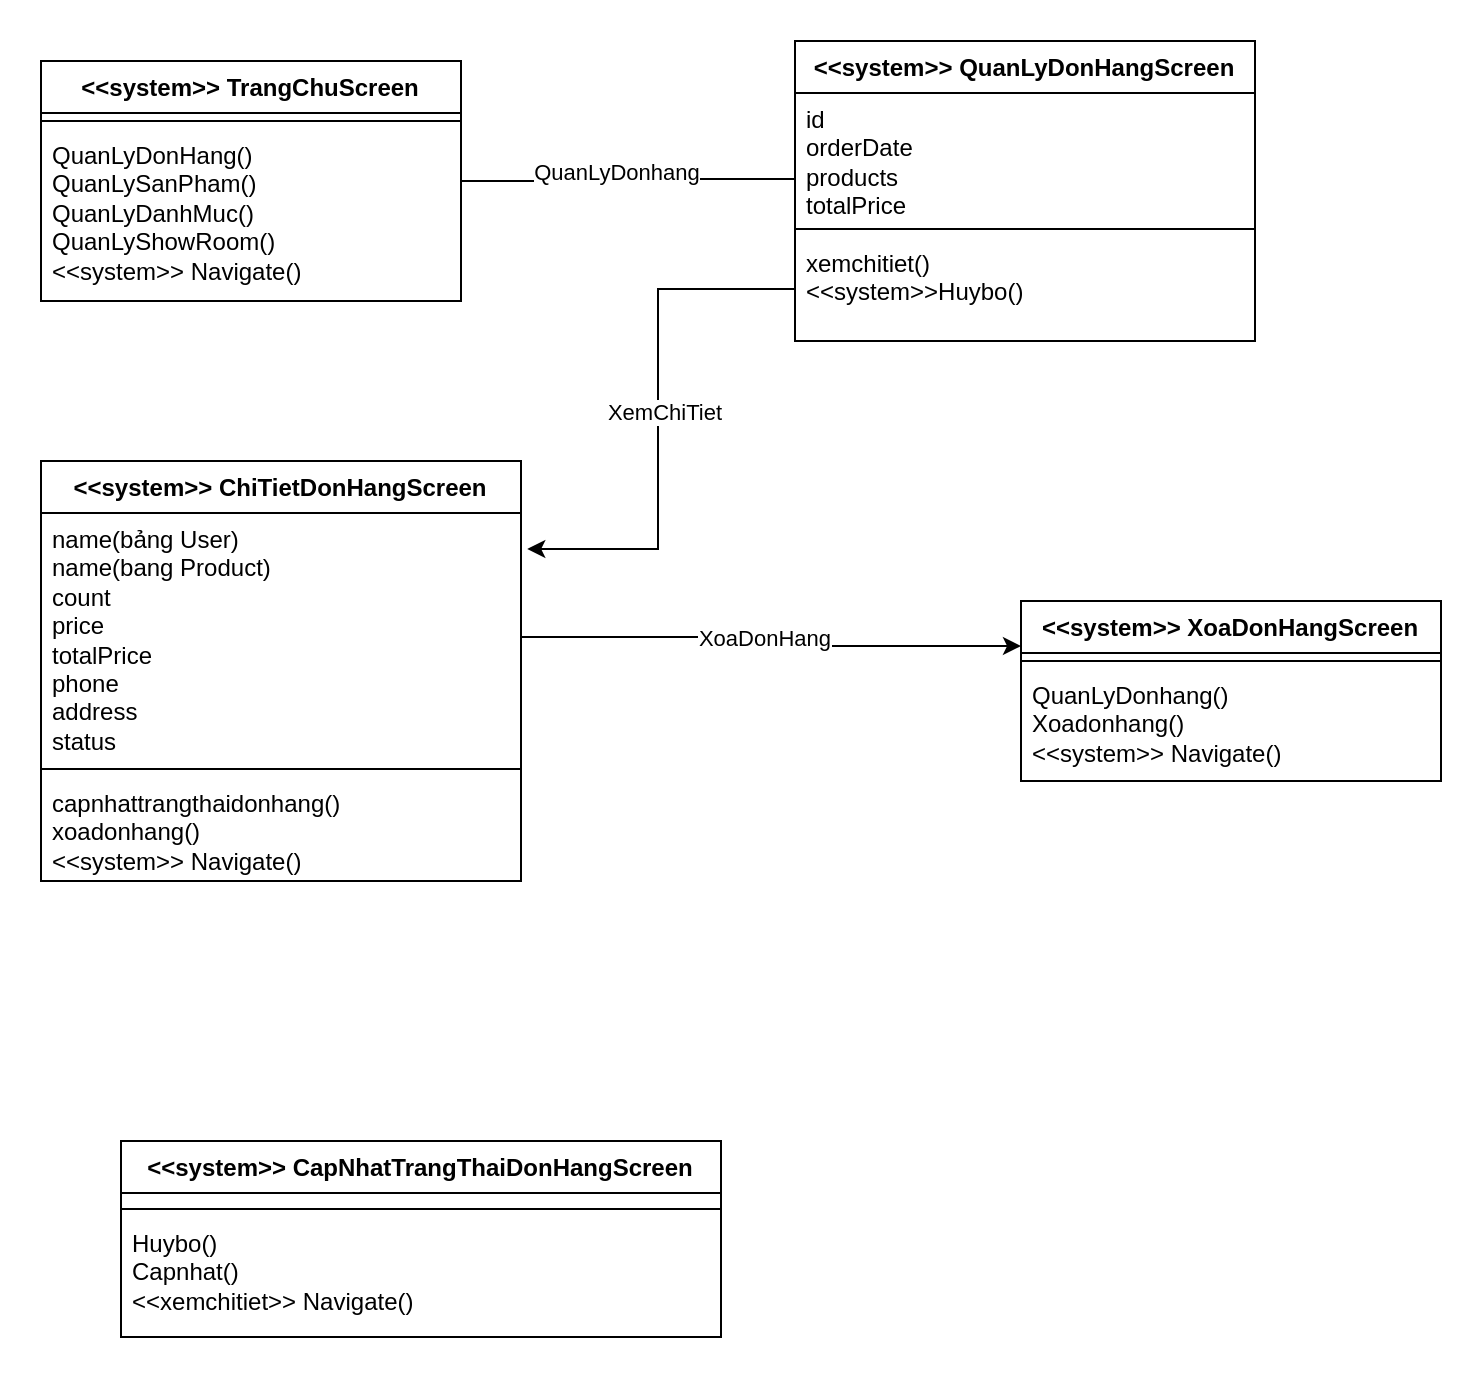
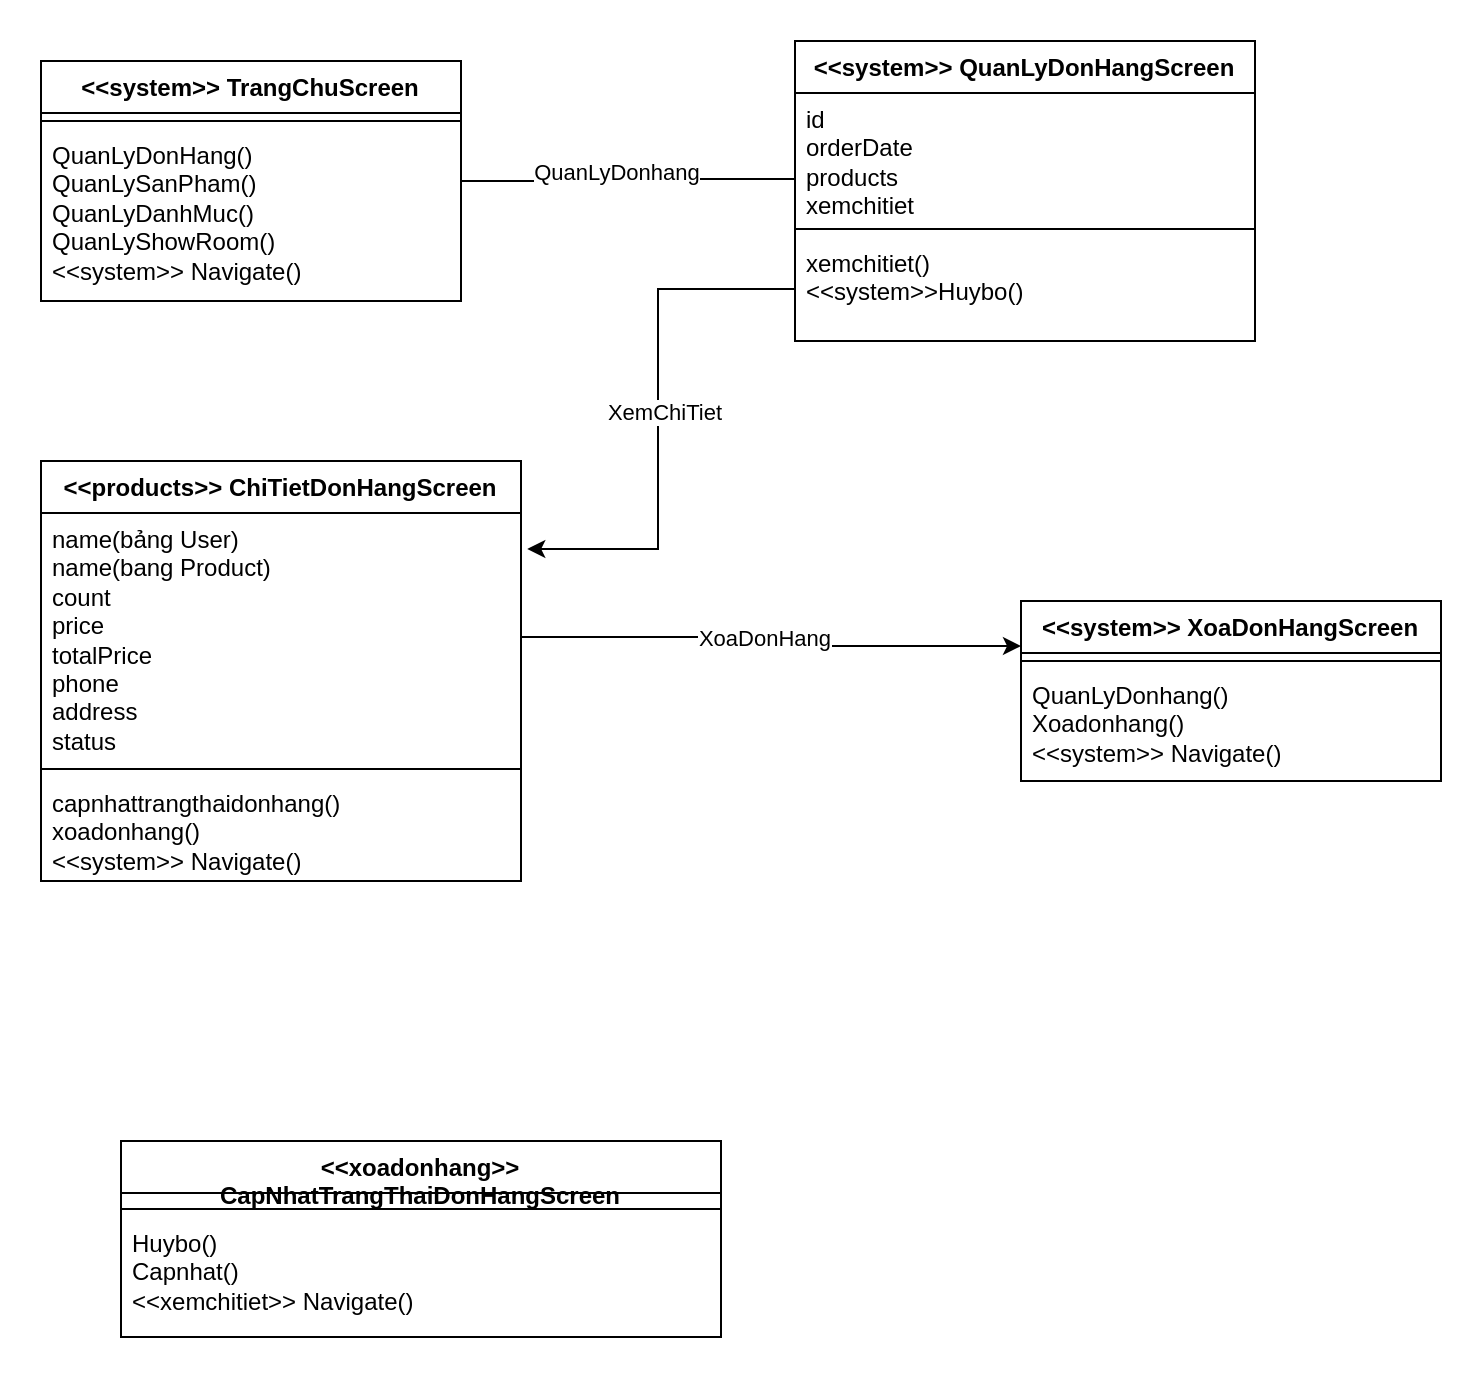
- <mxCell id="6" value="id&lt;div&gt;orderDate&lt;/div&gt;&lt;div&gt;products&lt;/div&gt;&lt;div&gt;totalPrice&lt;/div&gt;&lt;div&gt;status&lt;/div&gt;&lt;div&gt;&lt;br&gt;&lt;/div&gt;" style="text;strokeColor=none;fillColor=none;align=left;verticalAlign=top;spacingLeft=4;spacingRight=4;overflow=hidden;rotatable=0;points=[[0,0.5],[1,0.5]];portConstraint=eastwest;whiteSpace=wrap;html=1;" vertex="1" parent="5"><mxGeometry y="26" width="230" height="64" as="geometry" /></mxCell>
+ <mxCell id="6" value="id&lt;div&gt;orderDate&lt;/div&gt;&lt;div&gt;products&lt;/div&gt;&lt;div&gt;xemchitiet&lt;/div&gt;&lt;div&gt;status&lt;/div&gt;&lt;div&gt;&lt;br&gt;&lt;/div&gt;" style="text;strokeColor=none;fillColor=none;align=left;verticalAlign=top;spacingLeft=4;spacingRight=4;overflow=hidden;rotatable=0;points=[[0,0.5],[1,0.5]];portConstraint=eastwest;whiteSpace=wrap;html=1;" vertex="1" parent="5"><mxGeometry y="26" width="230" height="64" as="geometry" /></mxCell>
- <mxCell id="9" value="&amp;lt;&amp;lt;system&amp;gt;&amp;gt; ChiTietDonHangScreen" style="swimlane;fontStyle=1;align=center;verticalAlign=top;childLayout=stackLayout;horizontal=1;startSize=26;horizontalStack=0;resizeParent=1;resizeParentMax=0;resizeLast=0;collapsible=1;marginBottom=0;whiteSpace=wrap;html=1;" vertex="1" parent="1"><mxGeometry x="20" y="230" width="240" height="210" as="geometry" /></mxCell>
+ <mxCell id="9" value="&amp;lt;&amp;lt;products&amp;gt;&amp;gt; ChiTietDonHangScreen" style="swimlane;fontStyle=1;align=center;verticalAlign=top;childLayout=stackLayout;horizontal=1;startSize=26;horizontalStack=0;resizeParent=1;resizeParentMax=0;resizeLast=0;collapsible=1;marginBottom=0;whiteSpace=wrap;html=1;" vertex="1" parent="1"><mxGeometry x="20" y="230" width="240" height="210" as="geometry" /></mxCell>
- <mxCell id="13" value="&amp;lt;&amp;lt;system&amp;gt;&amp;gt; CapNhatTrangThaiDonHangScreen" style="swimlane;fontStyle=1;align=center;verticalAlign=top;childLayout=stackLayout;horizontal=1;startSize=26;horizontalStack=0;resizeParent=1;resizeParentMax=0;resizeLast=0;collapsible=1;marginBottom=0;whiteSpace=wrap;html=1;" vertex="1" parent="1"><mxGeometry x="60" y="570" width="300" height="98" as="geometry" /></mxCell>
+ <mxCell id="13" value="&amp;lt;&amp;lt;xoadonhang&amp;gt;&amp;gt; CapNhatTrangThaiDonHangScreen" style="swimlane;fontStyle=1;align=center;verticalAlign=top;childLayout=stackLayout;horizontal=1;startSize=26;horizontalStack=0;resizeParent=1;resizeParentMax=0;resizeLast=0;collapsible=1;marginBottom=0;whiteSpace=wrap;html=1;" vertex="1" parent="1"><mxGeometry x="60" y="570" width="300" height="98" as="geometry" /></mxCell>
